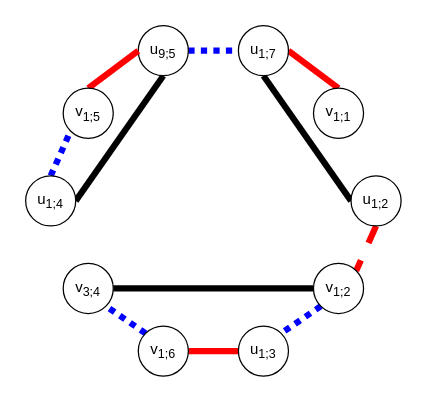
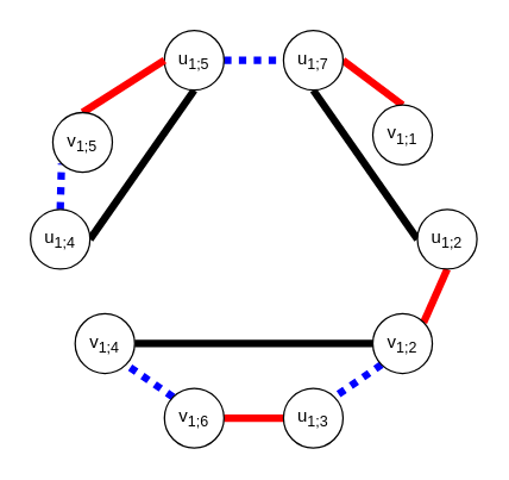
- <mxCell id="9" value="u&lt;sub&gt;9;5&lt;/sub&gt;" style="ellipse;whiteSpace=wrap;html=1;" vertex="1" parent="1"><mxGeometry x="110" y="20" width="40" height="40" as="geometry" /></mxCell>
+ <mxCell id="9" value="u&lt;sub&gt;1;5&lt;/sub&gt;" style="ellipse;whiteSpace=wrap;html=1;" vertex="1" parent="1"><mxGeometry x="110" y="20" width="40" height="40" as="geometry" /></mxCell>
- <mxCell id="15" value="v&lt;sub&gt;1;5&lt;/sub&gt;" style="ellipse;whiteSpace=wrap;html=1;" vertex="1" parent="1"><mxGeometry x="50" y="70" width="40" height="40" as="geometry" /></mxCell>
+ <mxCell id="15" value="v&lt;sub&gt;1;5&lt;/sub&gt;" style="ellipse;whiteSpace=wrap;html=1;" vertex="1" parent="1"><mxGeometry x="35" y="75" width="40" height="40" as="geometry" /></mxCell>
- <mxCell id="5" style="edgeStyle=none;rounded=0;orthogonalLoop=1;jettySize=auto;html=1;exitX=0.5;exitY=1;exitDx=0;exitDy=0;entryX=1;entryY=0;entryDx=0;entryDy=0;endArrow=none;endFill=0;strokeColor=#FF0000;strokeWidth=5;dashed=1;" edge="1" parent="1" source="6" target="19"><mxGeometry relative="1" as="geometry" /></mxCell>
+ <mxCell id="5" style="edgeStyle=none;rounded=0;orthogonalLoop=1;jettySize=auto;html=1;exitX=0.5;exitY=1;exitDx=0;exitDy=0;entryX=1;entryY=0;entryDx=0;entryDy=0;endArrow=none;endFill=0;strokeColor=#FF0000;strokeWidth=5;" edge="1" parent="1" source="6" target="19"><mxGeometry relative="1" as="geometry" /></mxCell>
- <mxCell id="17" value="v&lt;sub&gt;3;4&lt;/sub&gt;" style="ellipse;whiteSpace=wrap;html=1;" vertex="1" parent="1"><mxGeometry x="50" y="210" width="40" height="40" as="geometry" /></mxCell>
+ <mxCell id="17" value="v&lt;sub&gt;1;4&lt;/sub&gt;" style="ellipse;whiteSpace=wrap;html=1;" vertex="1" parent="1"><mxGeometry x="50" y="210" width="40" height="40" as="geometry" /></mxCell>
